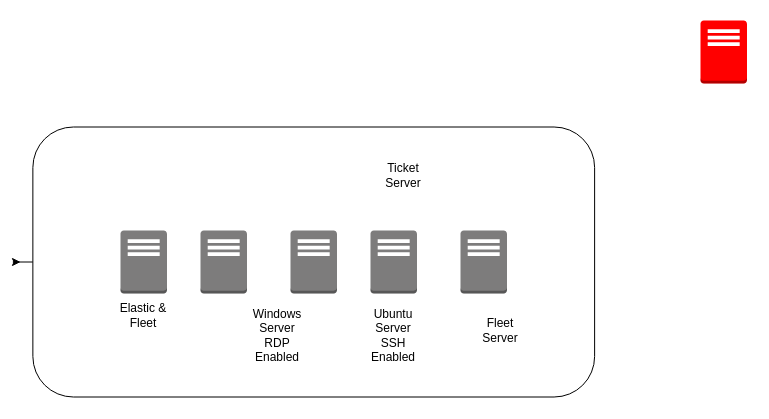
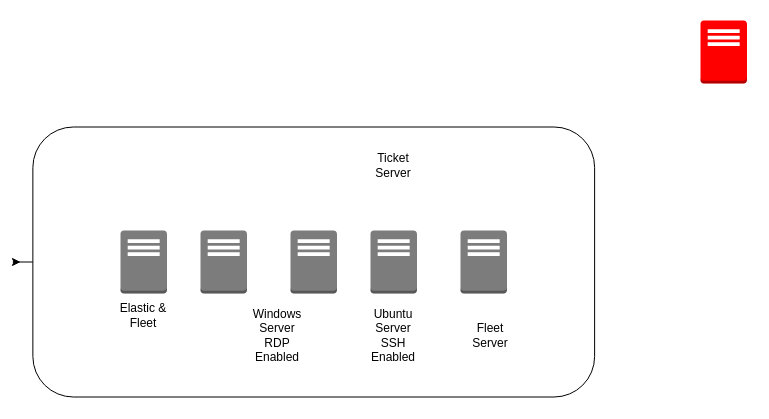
- <mxCell id="14" value="Ticket Server" style="text;html=1;align=center;verticalAlign=middle;whiteSpace=wrap;rounded=0;" vertex="1" parent="1"><mxGeometry x="373.25" y="160" width="60" height="30" as="geometry" /></mxCell>
+ <mxCell id="14" value="Ticket Server" style="text;html=1;align=center;verticalAlign=middle;whiteSpace=wrap;rounded=0;" vertex="1" parent="1"><mxGeometry x="363.25" y="150" width="60" height="30" as="geometry" /></mxCell>
- <mxCell id="13" value="Fleet Server" style="text;html=1;align=center;verticalAlign=middle;whiteSpace=wrap;rounded=0;" vertex="1" parent="1"><mxGeometry x="470" y="315" width="60" height="30" as="geometry" /></mxCell>
+ <mxCell id="13" value="Fleet Server" style="text;html=1;align=center;verticalAlign=middle;whiteSpace=wrap;rounded=0;" vertex="1" parent="1"><mxGeometry x="460" y="320" width="60" height="30" as="geometry" /></mxCell>
